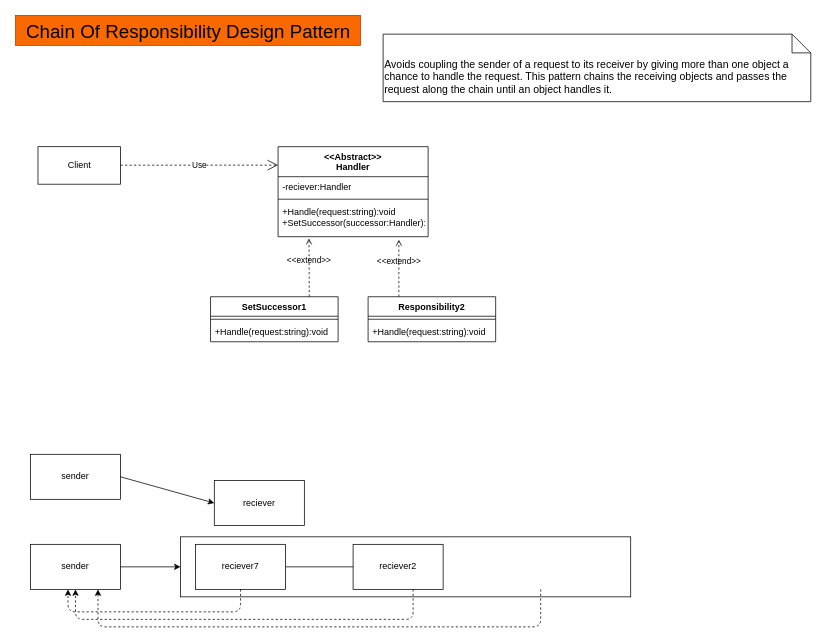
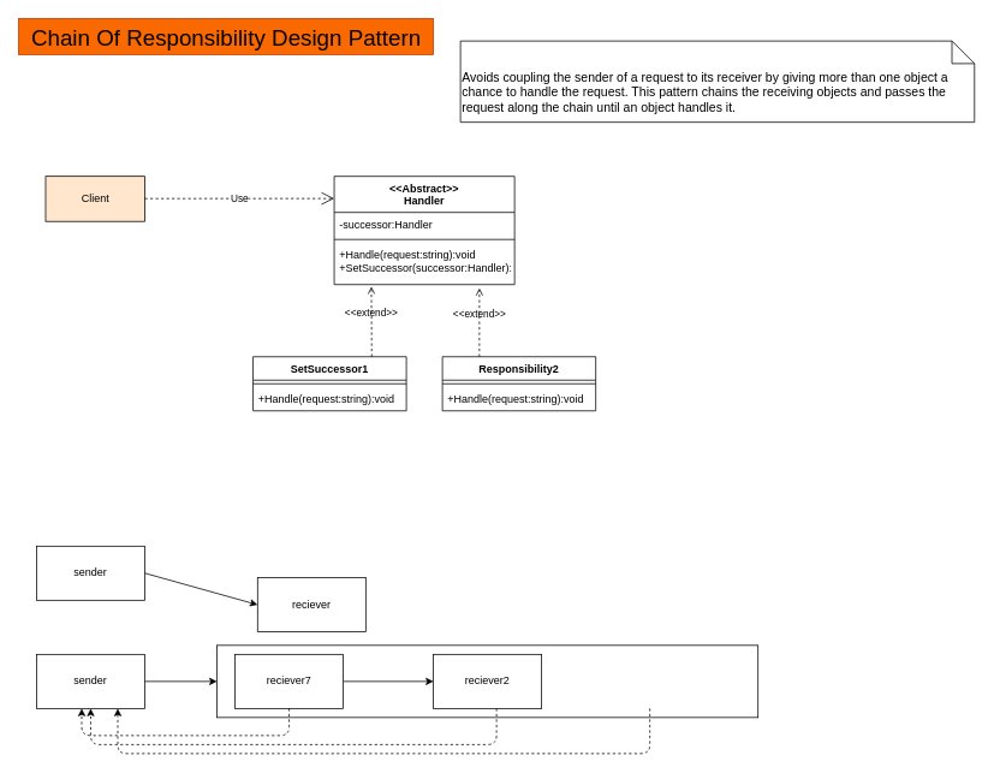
- <mxCell id="16" value="Client" style="html=1;movable=0;resizable=0;rotatable=0;deletable=0;editable=0;connectable=0;" parent="1" vertex="1"><mxGeometry x="50" y="195" width="110" height="50" as="geometry" /></mxCell>
+ <mxCell id="16" value="Client" style="html=1;movable=0;resizable=0;rotatable=0;deletable=0;editable=0;connectable=0;fillColor=#ffe6cc;" parent="1" vertex="1"><mxGeometry x="50" y="195" width="110" height="50" as="geometry" /></mxCell>
- <mxCell id="5" value="-reciever:Handler" style="text;strokeColor=none;fillColor=none;align=left;verticalAlign=top;spacingLeft=4;spacingRight=4;overflow=hidden;rotatable=0;points=[[0,0.5],[1,0.5]];portConstraint=eastwest;movable=0;resizable=0;deletable=0;editable=0;connectable=0;" parent="4" vertex="1"><mxGeometry y="40" width="200" height="26" as="geometry" /></mxCell>
+ <mxCell id="5" value="-successor:Handler" style="text;strokeColor=none;fillColor=none;align=left;verticalAlign=top;spacingLeft=4;spacingRight=4;overflow=hidden;rotatable=0;points=[[0,0.5],[1,0.5]];portConstraint=eastwest;movable=0;resizable=0;deletable=0;editable=0;connectable=0;" parent="4" vertex="1"><mxGeometry y="40" width="200" height="26" as="geometry" /></mxCell>
- <mxCell id="27" value="reciever2" style="whiteSpace=wrap;html=1;" parent="18" vertex="1"><mxGeometry x="430" y="120" width="120" height="60" as="geometry" /></mxCell>
+ <mxCell id="27" value="reciever2" style="whiteSpace=wrap;html=1;" parent="18" vertex="1"><mxGeometry x="440" y="120" width="120" height="60" as="geometry" /></mxCell>
